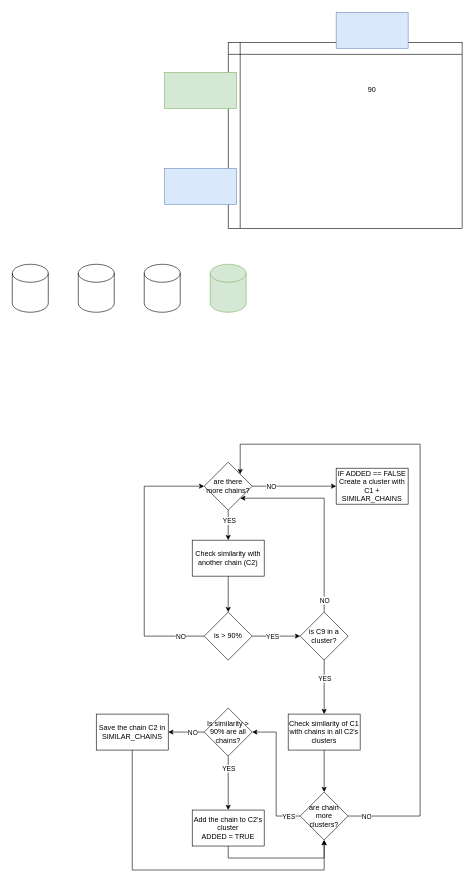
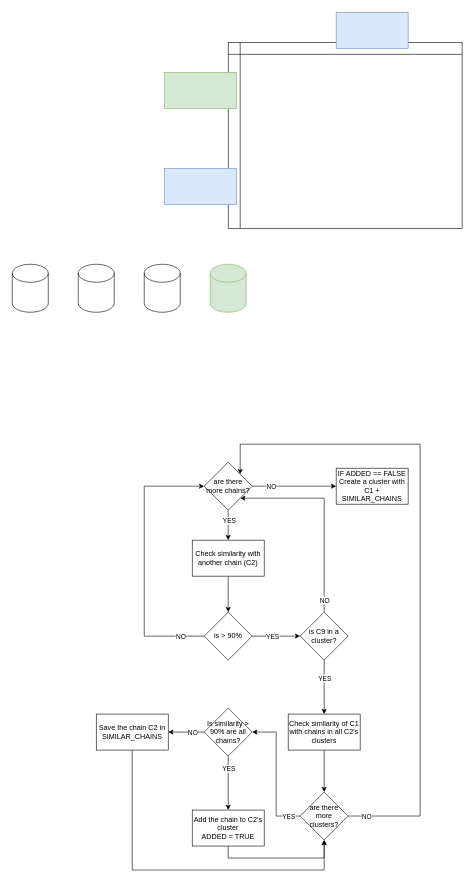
- <mxCell id="6" value="90" style="text;html=1;strokeColor=none;fillColor=none;align=center;verticalAlign=middle;whiteSpace=wrap;rounded=0;" vertex="1" parent="1"><mxGeometry x="600" y="140" width="40" height="20" as="geometry" /></mxCell>
- <mxCell id="44" value="are chain more clusters?" style="rhombus;whiteSpace=wrap;html=1;rounded=0;" vertex="1" parent="1"><mxGeometry x="500" y="1320" width="80" height="80" as="geometry" /></mxCell>
+ <mxCell id="44" value="are there more clusters?" style="rhombus;whiteSpace=wrap;html=1;rounded=0;" vertex="1" parent="1"><mxGeometry x="500" y="1320" width="80" height="80" as="geometry" /></mxCell>
